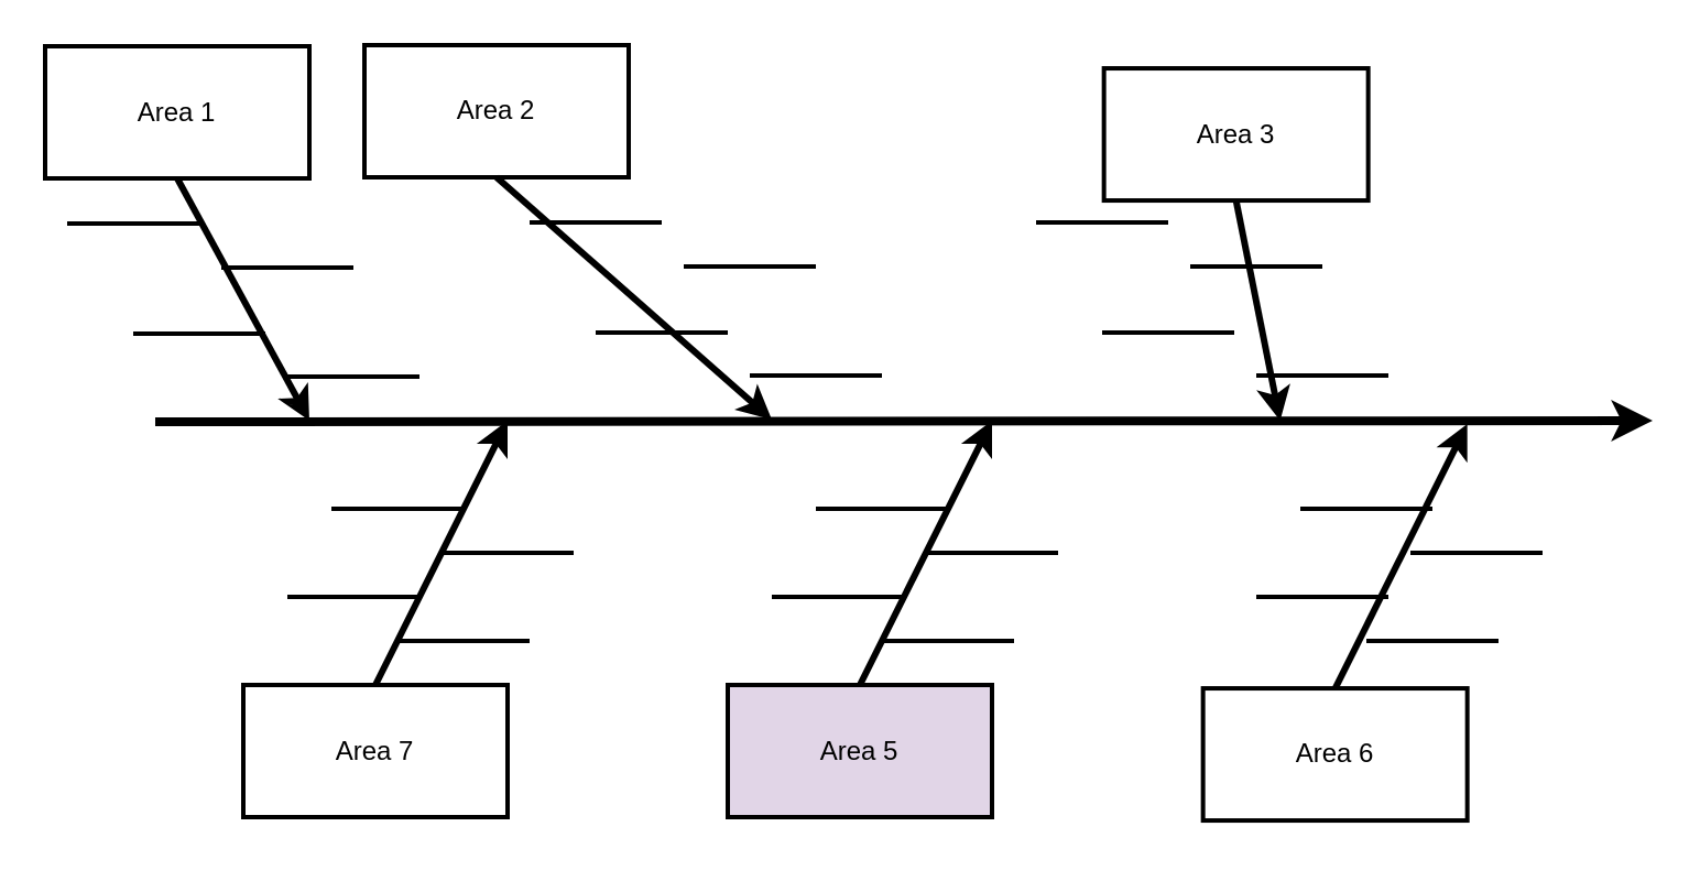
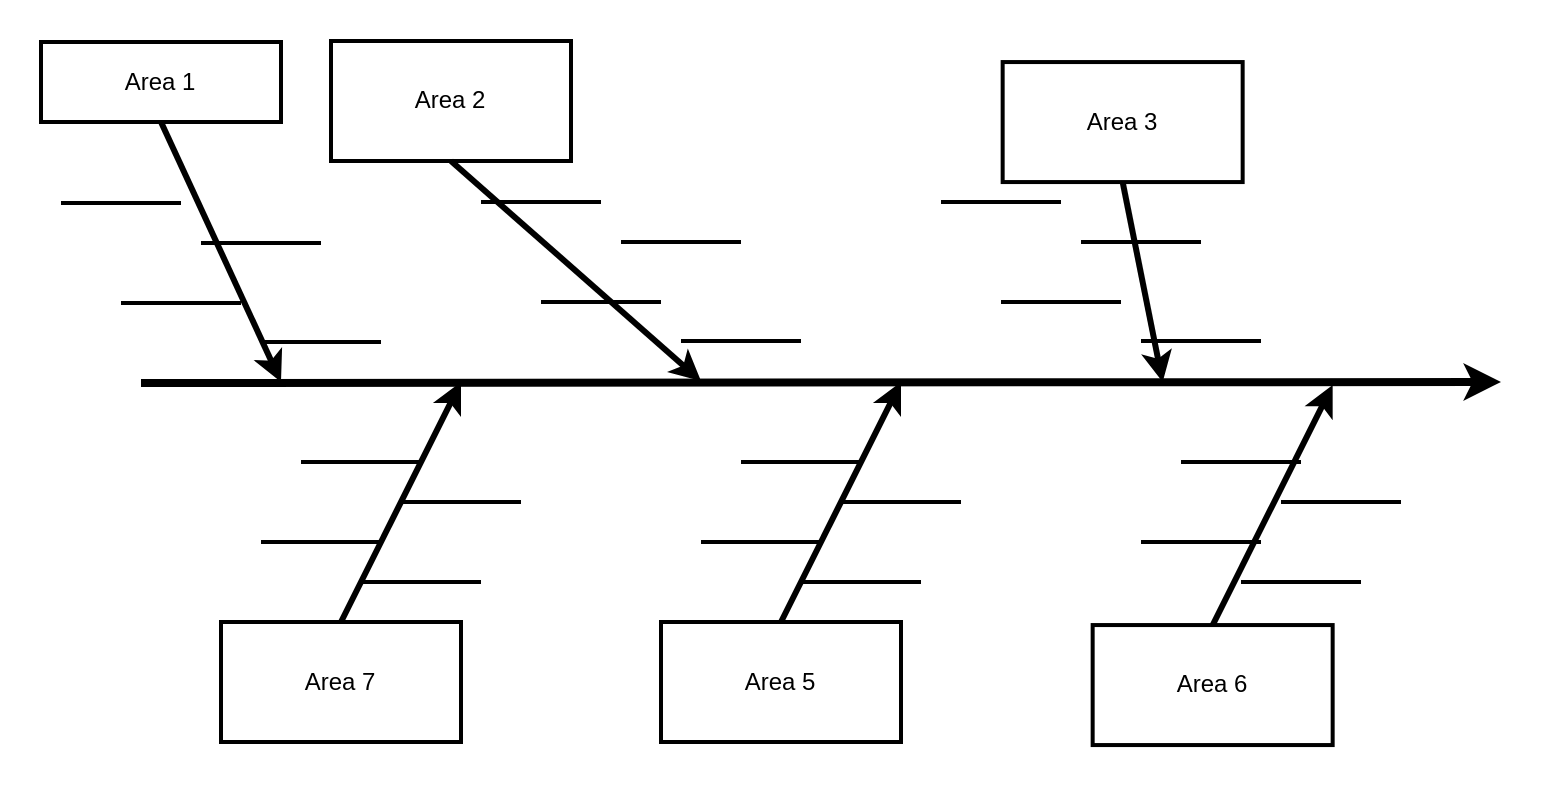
- <mxCell id="27" value="Area 1" style="whiteSpace=wrap;strokeWidth=2" vertex="1" parent="1"><mxGeometry x="20" y="20.5" width="120" height="60" as="geometry" /></mxCell>
+ <mxCell id="27" value="Area 1" style="whiteSpace=wrap;strokeWidth=2" vertex="1" parent="1"><mxGeometry x="20" y="20.5" width="120" height="40" as="geometry" /></mxCell>
- <mxCell id="4" value="Area 5" style="whiteSpace=wrap;strokeWidth=2;fillColor=#e1d5e7;" parent="1" vertex="1"><mxGeometry x="330" y="310.5" width="120" height="60" as="geometry" /></mxCell>
+ <mxCell id="4" value="Area 5" style="whiteSpace=wrap;strokeWidth=2" parent="1" vertex="1"><mxGeometry x="330" y="310.5" width="120" height="60" as="geometry" /></mxCell>
